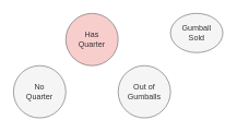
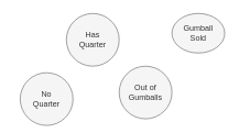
- <mxCell id="2" value="Has&lt;br&gt;Quarter" style="ellipse;whiteSpace=wrap;html=1;aspect=fixed;fillColor=#f8cecc;fontColor=#333333;strokeColor=#666666;" parent="1" vertex="1"><mxGeometry x="100" y="20" width="80" height="80" as="geometry" /></mxCell>
+ <mxCell id="2" value="Has&lt;br&gt;Quarter" style="ellipse;whiteSpace=wrap;html=1;aspect=fixed;fillColor=#f5f5f5;fontColor=#333333;strokeColor=#666666;" parent="1" vertex="1"><mxGeometry x="100" y="20" width="80" height="80" as="geometry" /></mxCell>
- <mxCell id="3" value="No&lt;br&gt;Quarter" style="ellipse;whiteSpace=wrap;html=1;aspect=fixed;fillColor=#f5f5f5;fontColor=#333333;strokeColor=#666666;" parent="1" vertex="1"><mxGeometry x="20" y="100" width="80" height="80" as="geometry" /></mxCell>
+ <mxCell id="3" value="No&lt;br&gt;Quarter" style="ellipse;whiteSpace=wrap;html=1;aspect=fixed;fillColor=#f5f5f5;fontColor=#333333;strokeColor=#666666;" parent="1" vertex="1"><mxGeometry x="30" y="110" width="80" height="80" as="geometry" /></mxCell>
